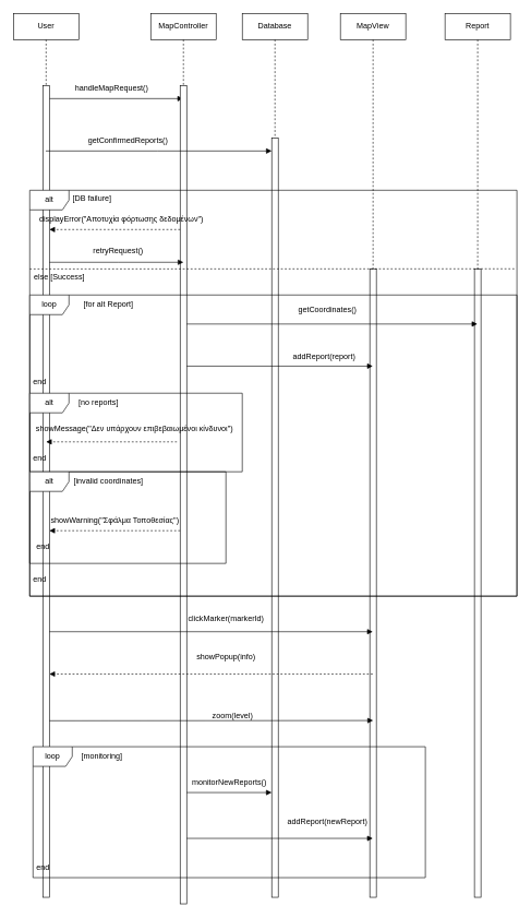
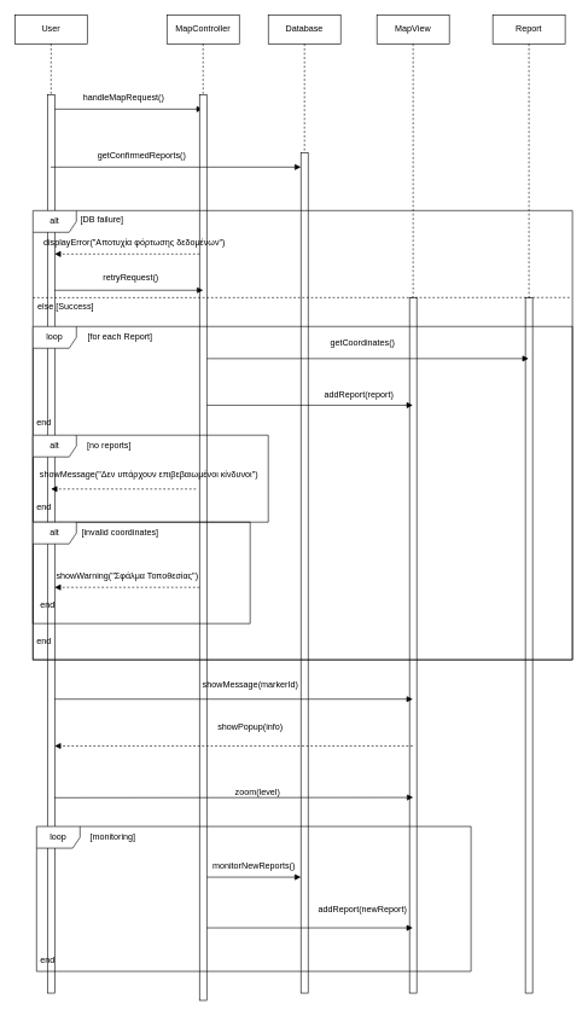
- <mxCell id="31" value="[for alt Report]" style="text;html=1;align=center;verticalAlign=middle;resizable=0;points=[];autosize=1;strokeColor=none;fillColor=none;" vertex="1" parent="1"><mxGeometry x="110" y="450" width="110" height="30" as="geometry" /></mxCell>
+ <mxCell id="31" value="[for each Report]" style="text;html=1;align=center;verticalAlign=middle;resizable=0;points=[];autosize=1;strokeColor=none;fillColor=none;" vertex="1" parent="1"><mxGeometry x="110" y="450" width="110" height="30" as="geometry" /></mxCell>
- <mxCell id="23" value="clickMarker(markerId)" style="text;html=1;align=center;verticalAlign=middle;resizable=0;points=[];autosize=1;strokeColor=none;fillColor=none;" vertex="1" parent="1"><mxGeometry x="275" y="930" width="140" height="30" as="geometry" /></mxCell>
+ <mxCell id="23" value="showMessage(markerId)" style="text;html=1;align=center;verticalAlign=middle;resizable=0;points=[];autosize=1;strokeColor=none;fillColor=none;" vertex="1" parent="1"><mxGeometry x="275" y="930" width="140" height="30" as="geometry" /></mxCell>
